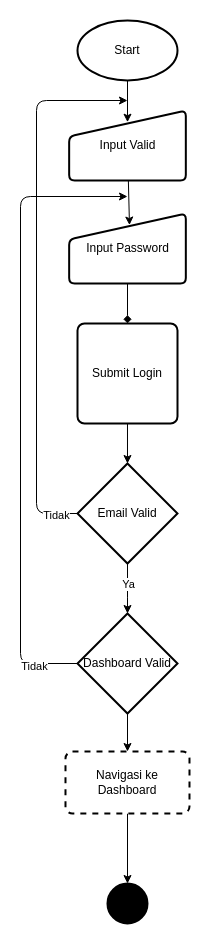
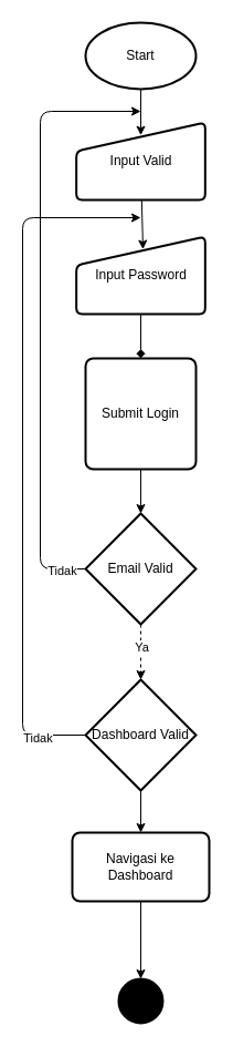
- <mxCell id="12" style="edgeStyle=elbowEdgeStyle;html=1;entryX=0.5;entryY=0;entryDx=0;entryDy=0;entryPerimeter=0;" parent="1" source="14" target="18" edge="1"><mxGeometry relative="1" as="geometry" /></mxCell>
+ <mxCell id="12" style="edgeStyle=elbowEdgeStyle;html=1;entryX=0.5;entryY=0;entryDx=0;entryDy=0;entryPerimeter=0;dashed=1;" parent="1" source="14" target="18" edge="1"><mxGeometry relative="1" as="geometry" /></mxCell>
- <mxCell id="20" value="Navigasi ke Dashboard" style="rounded=1;whiteSpace=wrap;html=1;absoluteArcSize=1;arcSize=14;strokeWidth=2;dashed=1;" parent="1" vertex="1"><mxGeometry x="64.99" y="751" width="124" height="62" as="geometry" /></mxCell>
+ <mxCell id="20" value="Navigasi ke Dashboard" style="rounded=1;whiteSpace=wrap;html=1;absoluteArcSize=1;arcSize=14;strokeWidth=2;" parent="1" vertex="1"><mxGeometry x="64.99" y="751" width="124" height="62" as="geometry" /></mxCell>
